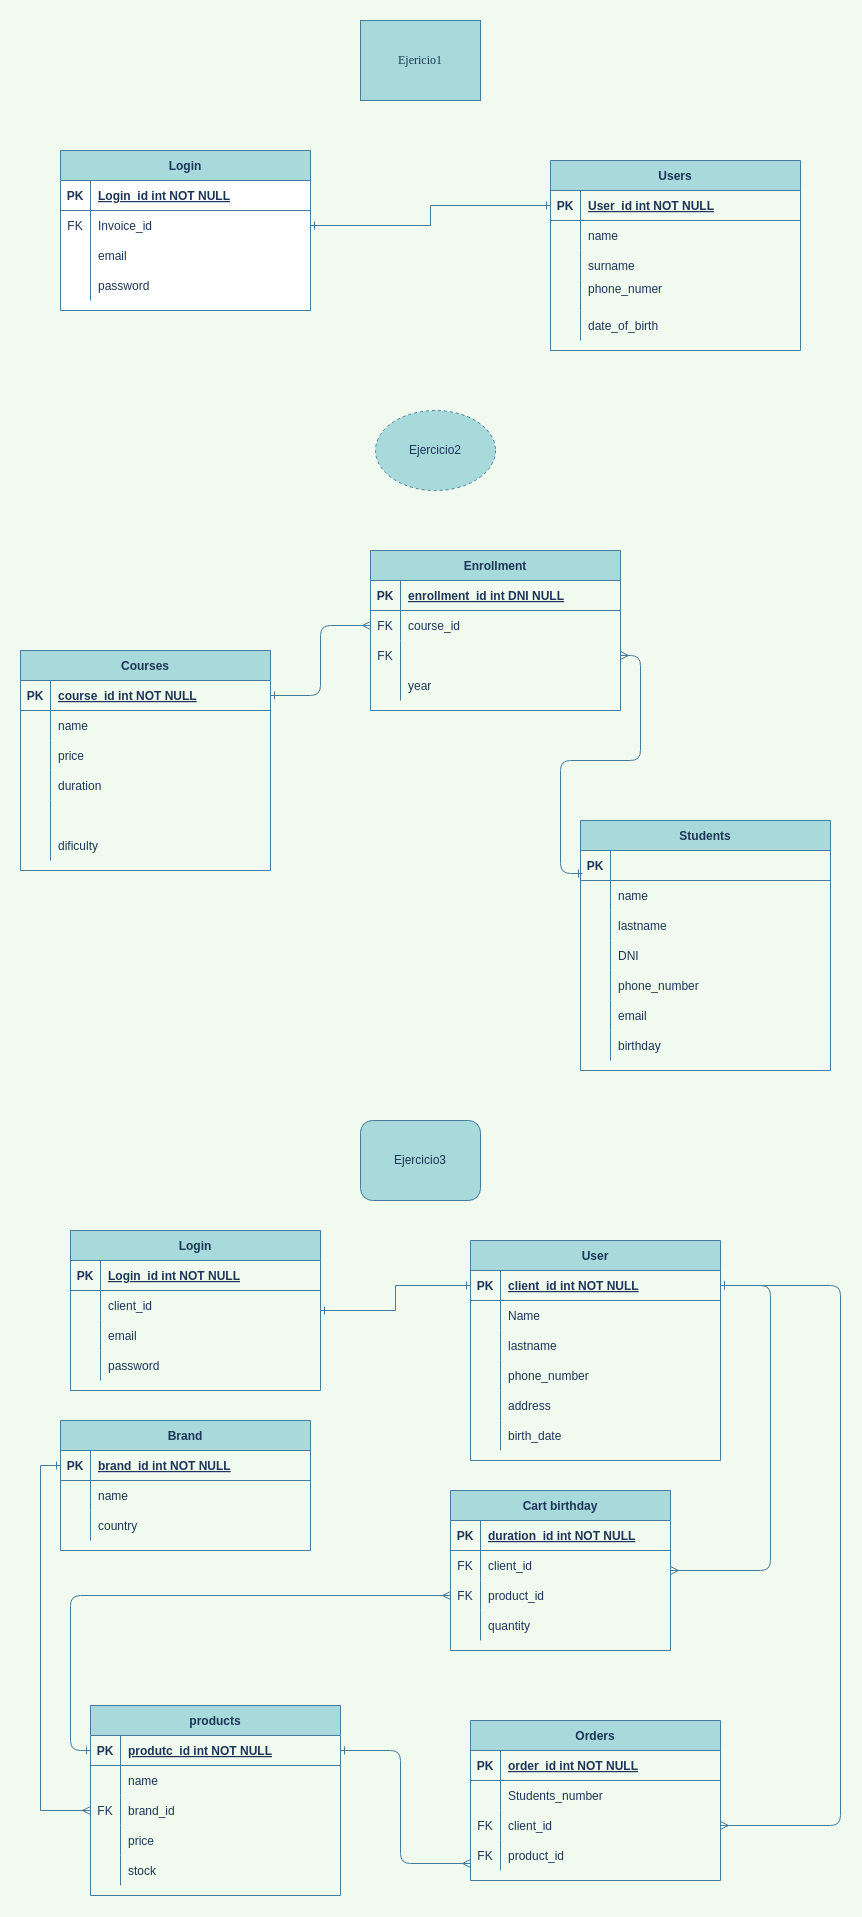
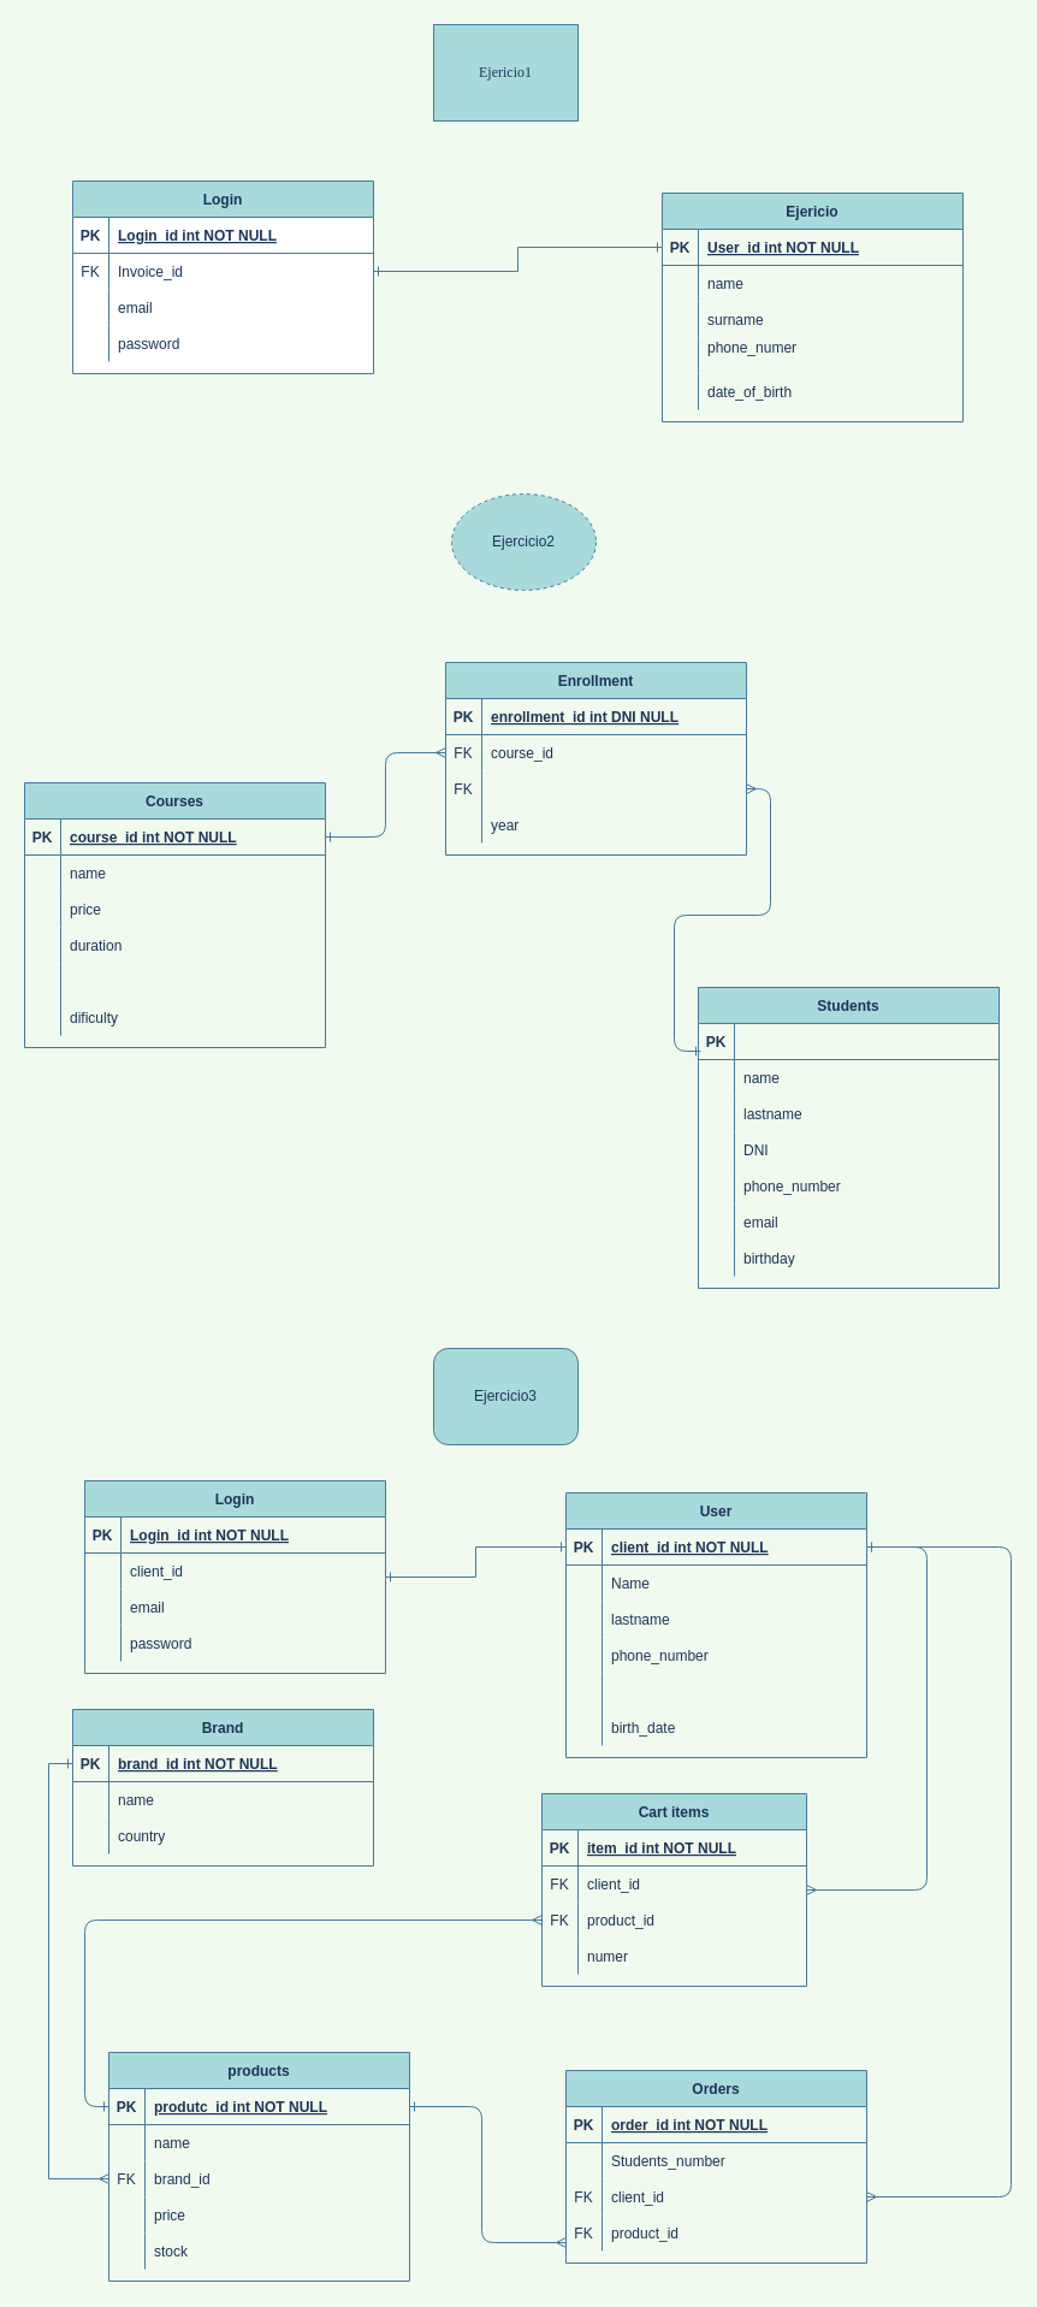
- <mxCell id="2" value="Users" style="shape=table;startSize=30;container=1;collapsible=1;childLayout=tableLayout;fixedRows=1;rowLines=0;fontStyle=1;align=center;resizeLast=1;fillColor=#A8DADC;strokeColor=#457B9D;fontColor=#1D3557;" parent="1" vertex="1"><mxGeometry x="550" y="160" width="250" height="190" as="geometry" /></mxCell>
+ <mxCell id="2" value="Ejericio" style="shape=table;startSize=30;container=1;collapsible=1;childLayout=tableLayout;fixedRows=1;rowLines=0;fontStyle=1;align=center;resizeLast=1;fillColor=#A8DADC;strokeColor=#457B9D;fontColor=#1D3557;" parent="1" vertex="1"><mxGeometry x="550" y="160" width="250" height="190" as="geometry" /></mxCell>
- <mxCell id="117" value="address" style="shape=partialRectangle;overflow=hidden;connectable=0;fillColor=none;top=0;left=0;bottom=0;right=0;align=left;spacingLeft=6;strokeColor=#457B9D;fontColor=#1D3557;" parent="115" vertex="1"><mxGeometry x="30" width="220" height="30" as="geometry" /></mxCell>
- <mxCell id="161" value="Cart birthday" style="shape=table;startSize=30;container=1;collapsible=1;childLayout=tableLayout;fixedRows=1;rowLines=0;fontStyle=1;align=center;resizeLast=1;fillColor=#A8DADC;strokeColor=#457B9D;fontColor=#1D3557;" vertex="1" parent="1"><mxGeometry x="450" y="1490" width="220" height="160" as="geometry"><mxRectangle x="540" y="1590" width="90" height="30" as="alternateBounds" /></mxGeometry></mxCell>
+ <mxCell id="161" value="Cart items" style="shape=table;startSize=30;container=1;collapsible=1;childLayout=tableLayout;fixedRows=1;rowLines=0;fontStyle=1;align=center;resizeLast=1;fillColor=#A8DADC;strokeColor=#457B9D;fontColor=#1D3557;" vertex="1" parent="1"><mxGeometry x="450" y="1490" width="220" height="160" as="geometry"><mxRectangle x="540" y="1590" width="90" height="30" as="alternateBounds" /></mxGeometry></mxCell>
- <mxCell id="164" value="duration_id int NOT NULL " style="shape=partialRectangle;connectable=0;fillColor=none;top=0;left=0;bottom=0;right=0;align=left;spacingLeft=6;fontStyle=5;overflow=hidden;strokeColor=#457B9D;fontColor=#1D3557;" vertex="1" parent="162"><mxGeometry x="30" width="190" height="30" as="geometry" /></mxCell>
+ <mxCell id="164" value="item_id int NOT NULL " style="shape=partialRectangle;connectable=0;fillColor=none;top=0;left=0;bottom=0;right=0;align=left;spacingLeft=6;fontStyle=5;overflow=hidden;strokeColor=#457B9D;fontColor=#1D3557;" vertex="1" parent="162"><mxGeometry x="30" width="190" height="30" as="geometry" /></mxCell>
- <mxCell id="173" value="quantity" style="shape=partialRectangle;connectable=0;fillColor=none;top=0;left=0;bottom=0;right=0;align=left;spacingLeft=6;overflow=hidden;strokeColor=#457B9D;fontColor=#1D3557;" vertex="1" parent="171"><mxGeometry x="30" width="190" height="30" as="geometry" /></mxCell>
+ <mxCell id="173" value="numer" style="shape=partialRectangle;connectable=0;fillColor=none;top=0;left=0;bottom=0;right=0;align=left;spacingLeft=6;overflow=hidden;strokeColor=#457B9D;fontColor=#1D3557;" vertex="1" parent="171"><mxGeometry x="30" width="190" height="30" as="geometry" /></mxCell>
